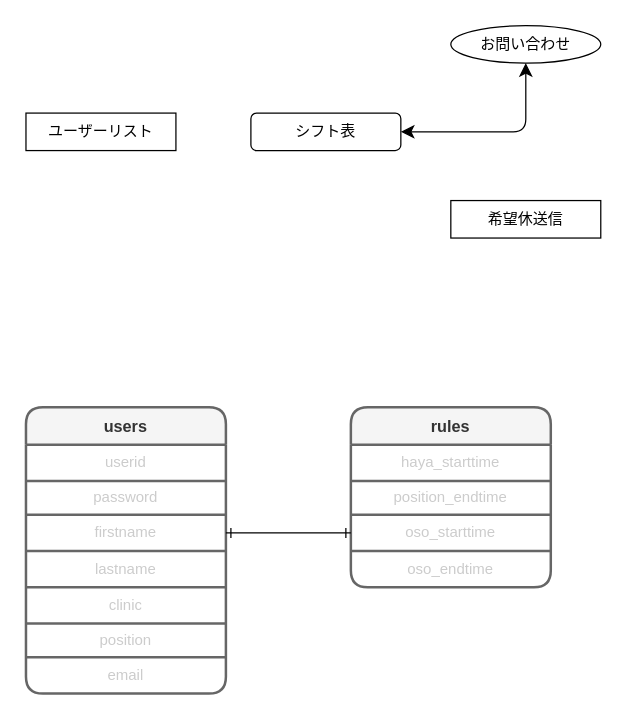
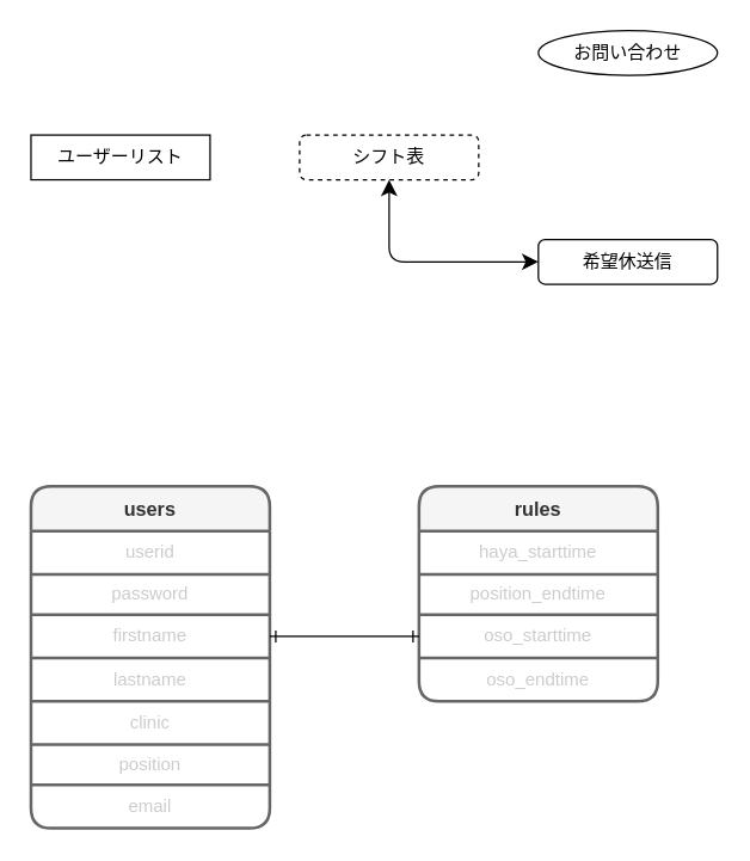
- <mxCell id="2" value="シフト表" style="rounded=1;whiteSpace=wrap;html=1;" vertex="1" parent="1"><mxGeometry x="200" y="90" width="120" height="30" as="geometry" /></mxCell>
+ <mxCell id="2" value="シフト表" style="rounded=1;whiteSpace=wrap;html=1;dashed=1;" vertex="1" parent="1"><mxGeometry x="200" y="90" width="120" height="30" as="geometry" /></mxCell>
- <mxCell id="6" value="" style="edgeStyle=segmentEdgeStyle;endArrow=classic;html=1;curved=0;rounded=1;endSize=8;startSize=8;exitX=0.5;exitY=1;exitDx=0;exitDy=0;entryX=1;entryY=0.5;entryDx=0;entryDy=0;startArrow=classic;startFill=1;" edge="1" parent="1" source="4" target="2"><mxGeometry width="50" height="50" relative="1" as="geometry"><mxPoint x="240" y="140" as="sourcePoint" /><mxPoint x="290" y="90" as="targetPoint" /><Array as="points"><mxPoint x="420" y="105" /></Array></mxGeometry></mxCell>
+ <mxCell id="7" value="" style="edgeStyle=segmentEdgeStyle;endArrow=classic;html=1;curved=0;rounded=1;endSize=8;startSize=8;exitX=0;exitY=0.5;exitDx=0;exitDy=0;startArrow=classic;startFill=1;entryX=0.5;entryY=1;entryDx=0;entryDy=0;" edge="1" parent="1" source="3" target="2"><mxGeometry width="50" height="50" relative="1" as="geometry"><mxPoint x="430" y="60" as="sourcePoint" /><mxPoint x="260" y="130" as="targetPoint" /><Array as="points"><mxPoint x="260" y="175" /></Array></mxGeometry></mxCell>
- <mxCell id="3" value="希望休送信" style="whiteSpace=wrap;html=1;rounded=0;" vertex="1" parent="1"><mxGeometry x="360" y="160" width="120" height="30" as="geometry" /></mxCell>
+ <mxCell id="3" value="希望休送信" style="rounded=1;whiteSpace=wrap;html=1;" vertex="1" parent="1"><mxGeometry x="360" y="160" width="120" height="30" as="geometry" /></mxCell>
